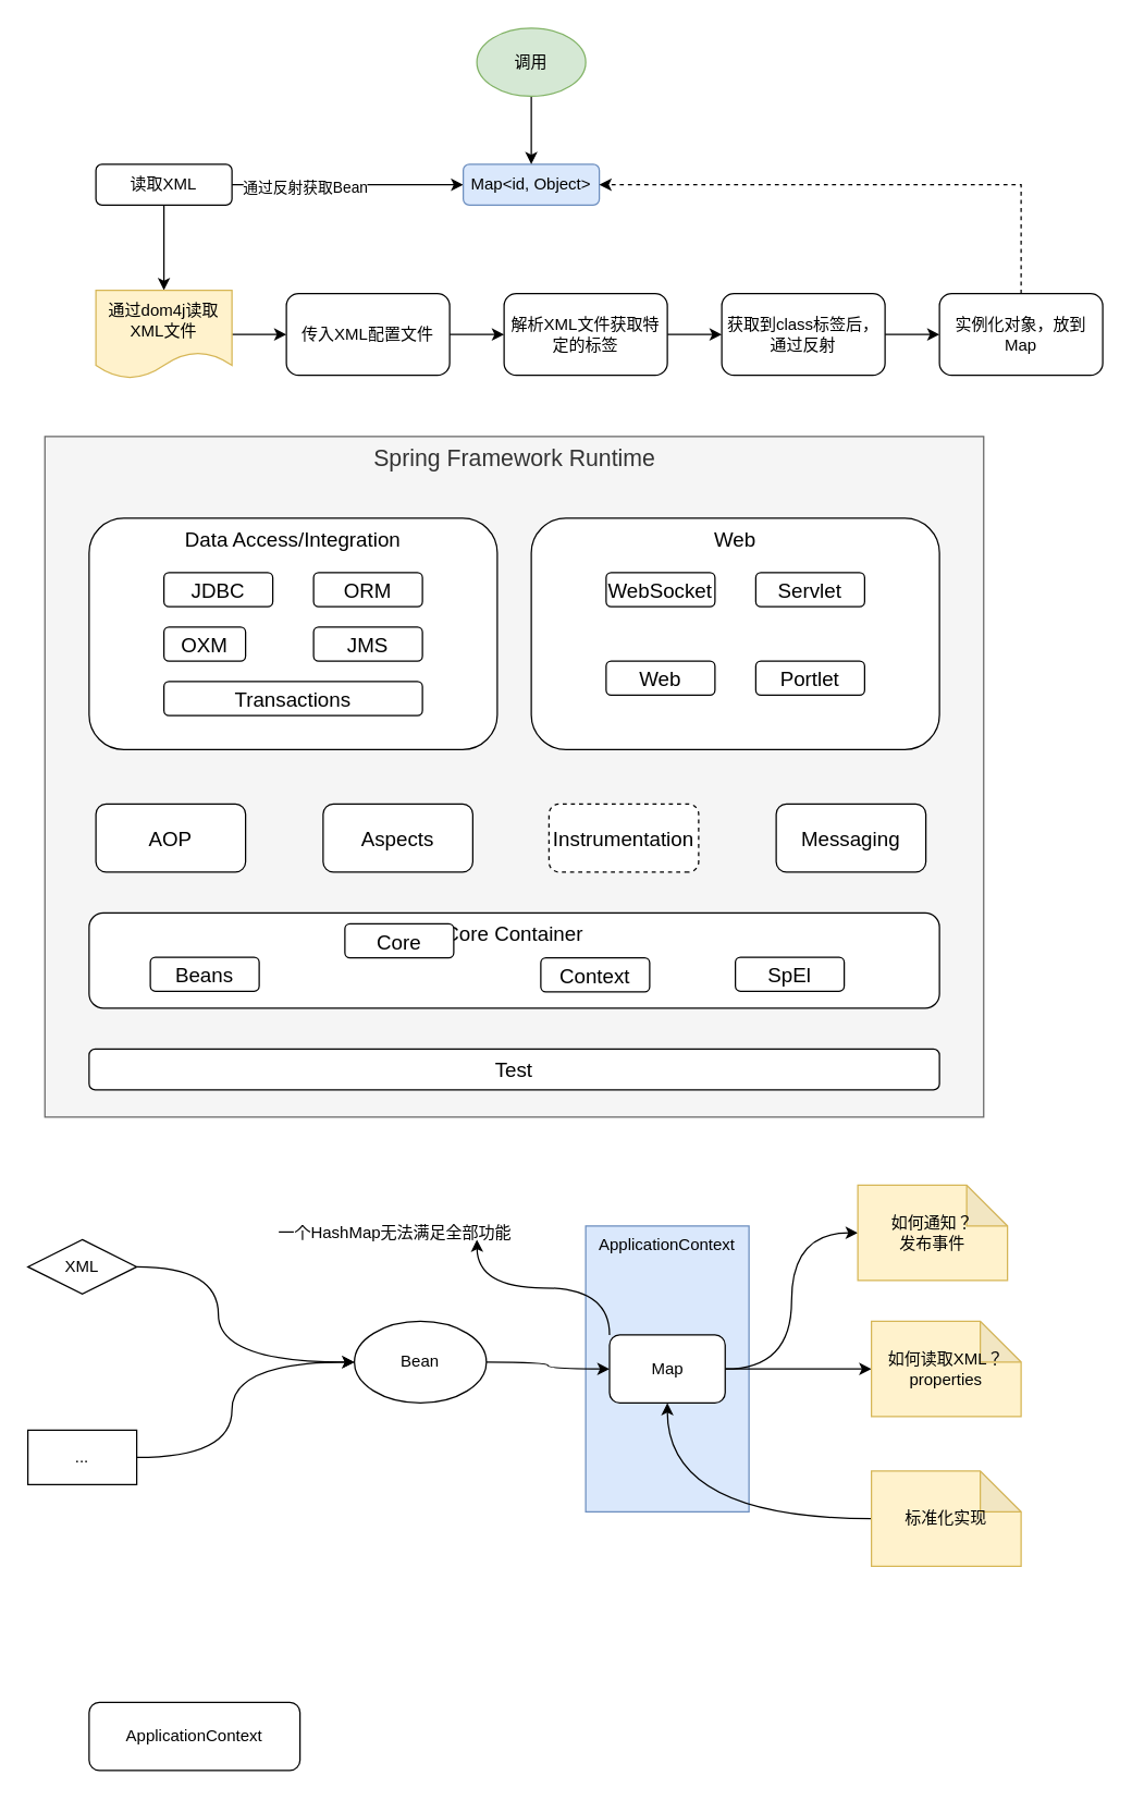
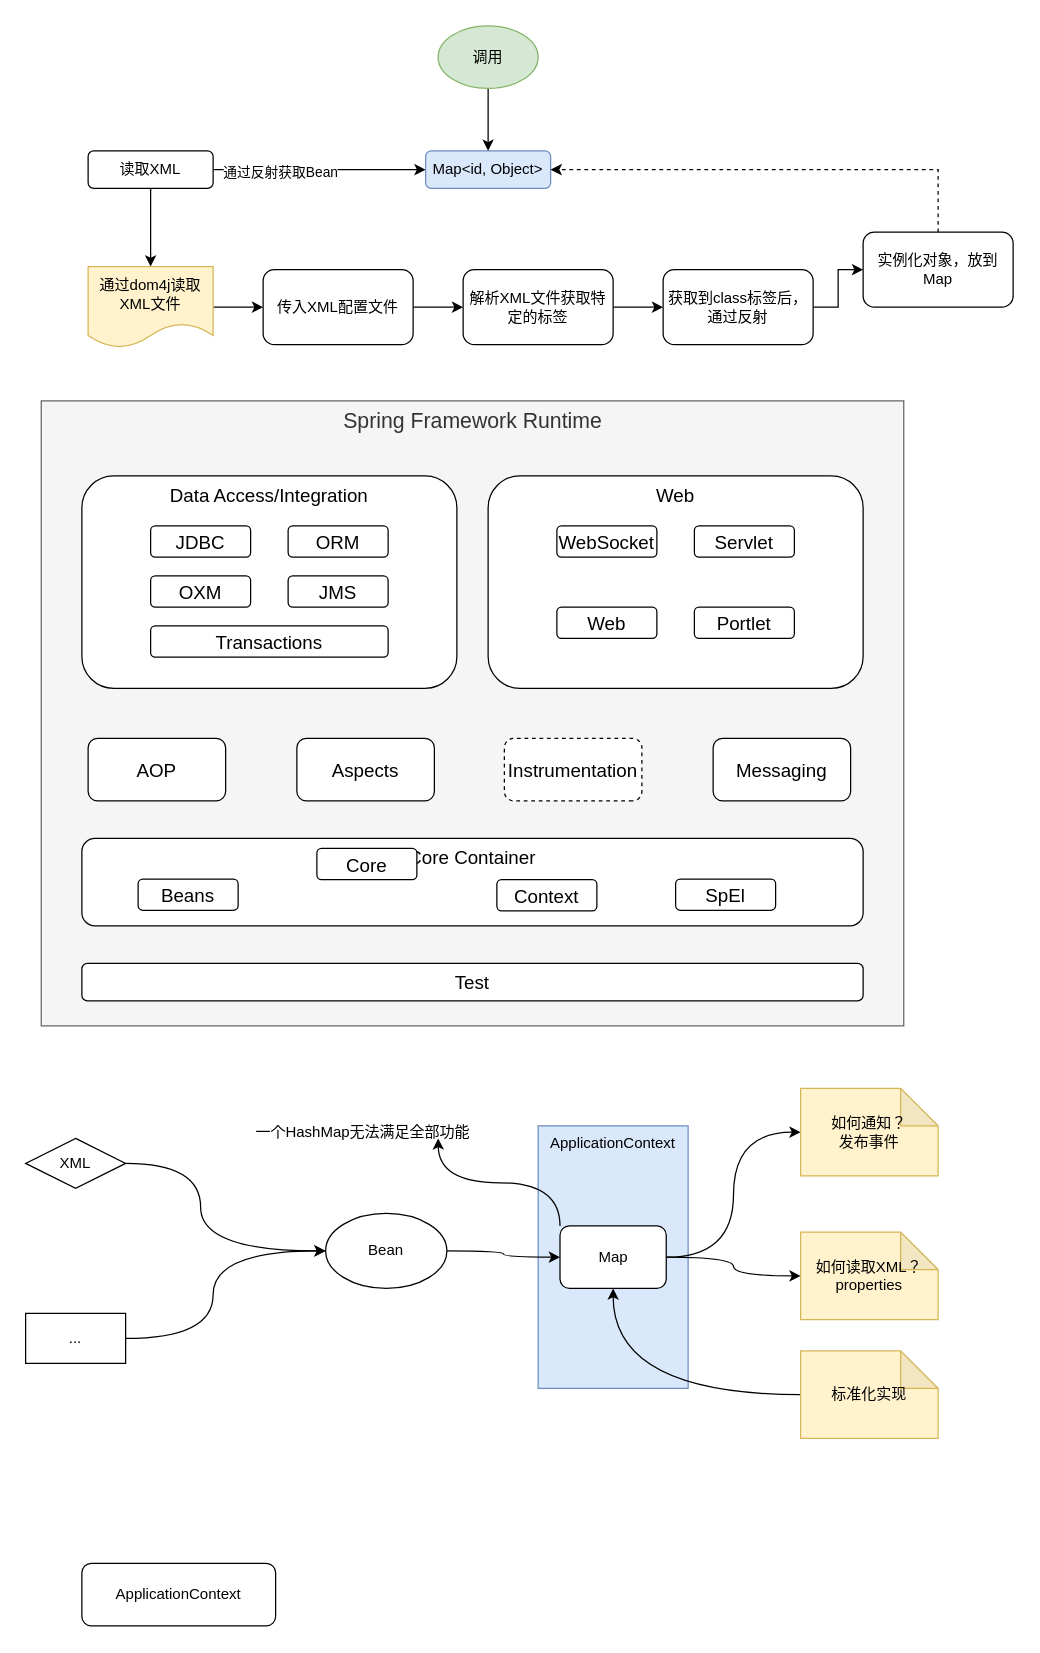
- <mxCell id="18" value="实例化对象，放到Map" style="whiteSpace=wrap;html=1;rounded=1;" vertex="1" parent="1"><mxGeometry x="690" y="215" width="120" height="60" as="geometry" /></mxCell>
+ <mxCell id="18" value="实例化对象，放到Map" style="whiteSpace=wrap;html=1;rounded=1;" vertex="1" parent="1"><mxGeometry x="690" y="185" width="120" height="60" as="geometry" /></mxCell>
- <mxCell id="24" value="OXM" style="rounded=1;whiteSpace=wrap;html=1;fontSize=15;" vertex="1" parent="1"><mxGeometry x="120" y="460" width="60" height="25" as="geometry" /></mxCell>
+ <mxCell id="24" value="OXM" style="rounded=1;whiteSpace=wrap;html=1;fontSize=15;" vertex="1" parent="1"><mxGeometry x="120" y="460" width="80" height="25" as="geometry" /></mxCell>
- <mxCell id="52" value="如何通知？&lt;br&gt;发布事件" style="shape=note;whiteSpace=wrap;html=1;backgroundOutline=1;darkOpacity=0.05;fontSize=12;fillColor=#fff2cc;strokeColor=#d6b656;" vertex="1" parent="1"><mxGeometry x="630" y="870" width="110" height="70" as="geometry" /></mxCell>
+ <mxCell id="52" value="如何通知？&lt;br&gt;发布事件" style="shape=note;whiteSpace=wrap;html=1;backgroundOutline=1;darkOpacity=0.05;fontSize=12;fillColor=#fff2cc;strokeColor=#d6b656;" vertex="1" parent="1"><mxGeometry x="640" y="870" width="110" height="70" as="geometry" /></mxCell>
- <mxCell id="53" value="如何读取XML？&lt;br&gt;properties" style="shape=note;whiteSpace=wrap;html=1;backgroundOutline=1;darkOpacity=0.05;fontSize=12;fillColor=#fff2cc;strokeColor=#d6b656;" vertex="1" parent="1"><mxGeometry x="640" y="970" width="110" height="70" as="geometry" /></mxCell>
+ <mxCell id="53" value="如何读取XML？&lt;br&gt;properties" style="shape=note;whiteSpace=wrap;html=1;backgroundOutline=1;darkOpacity=0.05;fontSize=12;fillColor=#fff2cc;strokeColor=#d6b656;" vertex="1" parent="1"><mxGeometry x="640" y="985" width="110" height="70" as="geometry" /></mxCell>
